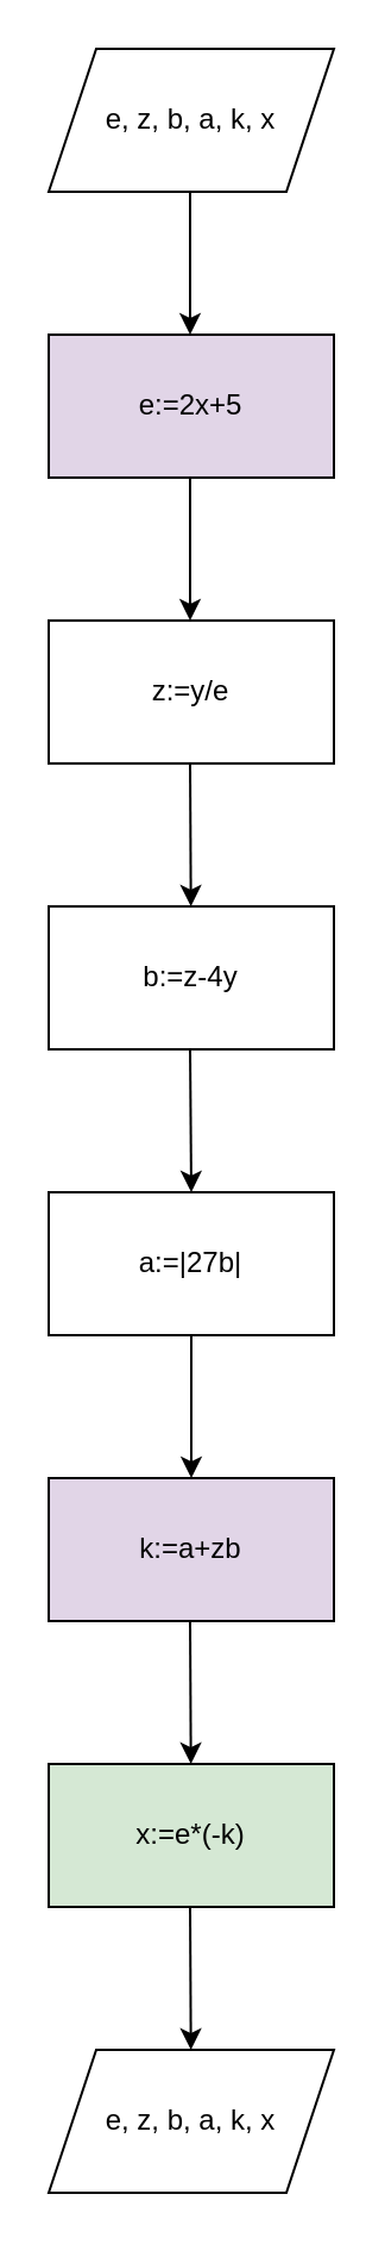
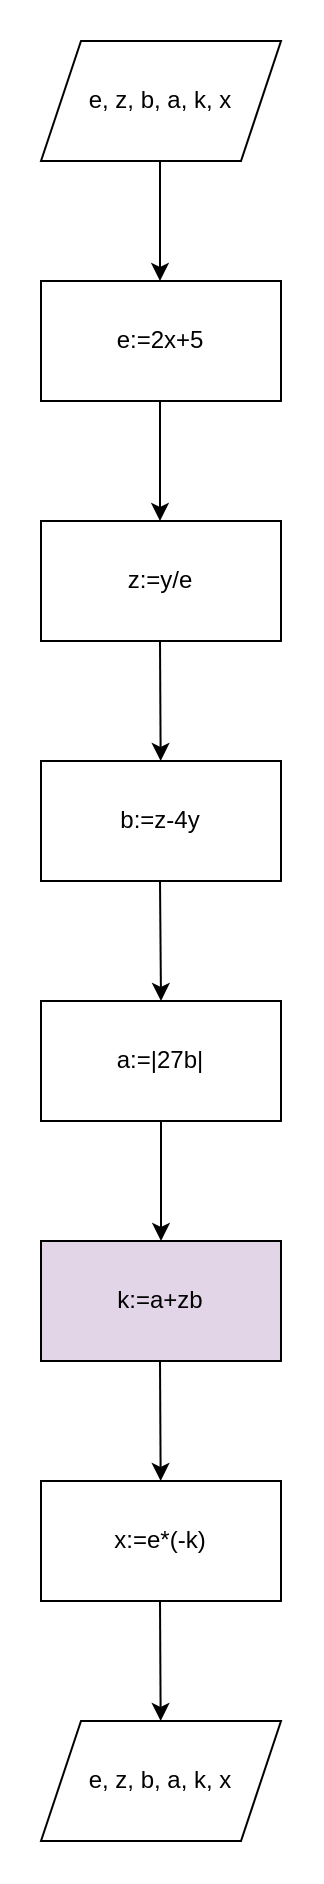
- <mxCell id="3" value="e:=2x+5" style="rounded=0;whiteSpace=wrap;html=1;fillColor=#e1d5e7;" vertex="1" parent="1"><mxGeometry x="20" y="140" width="120" height="60" as="geometry" /></mxCell>
+ <mxCell id="3" value="e:=2x+5" style="rounded=0;whiteSpace=wrap;html=1;" vertex="1" parent="1"><mxGeometry x="20" y="140" width="120" height="60" as="geometry" /></mxCell>
- <mxCell id="14" value="x:=e*(-k)" style="rounded=0;whiteSpace=wrap;html=1;fillColor=#d5e8d4;" vertex="1" parent="1"><mxGeometry x="20" y="740" width="120" height="60" as="geometry" /></mxCell>
+ <mxCell id="14" value="x:=e*(-k)" style="rounded=0;whiteSpace=wrap;html=1;" vertex="1" parent="1"><mxGeometry x="20" y="740" width="120" height="60" as="geometry" /></mxCell>
